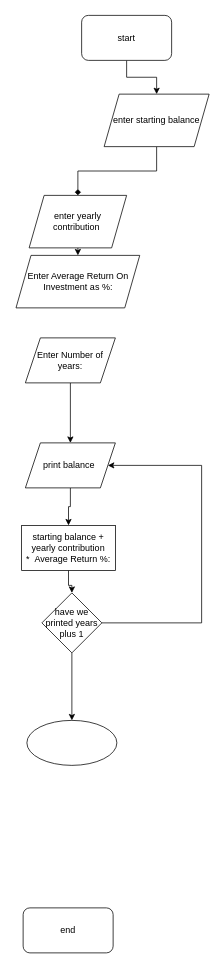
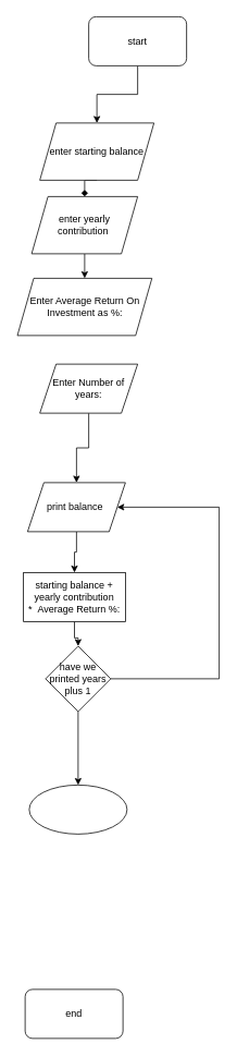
- <mxCell id="5" value="enter starting balance" style="shape=parallelogram;perimeter=parallelogramPerimeter;whiteSpace=wrap;html=1;fixedSize=1;" parent="1" vertex="1"><mxGeometry x="138" y="125" width="140" height="70" as="geometry" /></mxCell>
+ <mxCell id="5" value="enter starting balance" style="shape=parallelogram;perimeter=parallelogramPerimeter;whiteSpace=wrap;html=1;fixedSize=1;" parent="1" vertex="1"><mxGeometry x="48" y="150" width="140" height="70" as="geometry" /></mxCell>
- <mxCell id="7" value="enter yearly contribution&amp;nbsp;" style="shape=parallelogram;perimeter=parallelogramPerimeter;whiteSpace=wrap;html=1;fixedSize=1;" parent="1" vertex="1"><mxGeometry x="38" y="260" width="130" height="70" as="geometry" /></mxCell>
+ <mxCell id="7" value="enter yearly contribution&amp;nbsp;" style="shape=parallelogram;perimeter=parallelogramPerimeter;whiteSpace=wrap;html=1;fixedSize=1;" parent="1" vertex="1"><mxGeometry x="38" y="240" width="130" height="70" as="geometry" /></mxCell>
- <mxCell id="10" value="Enter Number of years:" style="shape=parallelogram;perimeter=parallelogramPerimeter;whiteSpace=wrap;html=1;fixedSize=1;" parent="1" vertex="1"><mxGeometry x="33" y="450" width="120" height="60" as="geometry" /></mxCell>
+ <mxCell id="10" value="Enter Number of years:" style="shape=parallelogram;perimeter=parallelogramPerimeter;whiteSpace=wrap;html=1;fixedSize=1;" parent="1" vertex="1"><mxGeometry x="48" y="445" width="120" height="60" as="geometry" /></mxCell>
